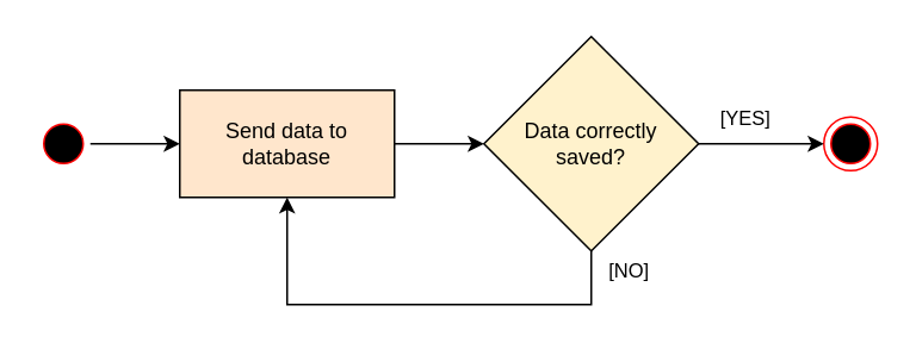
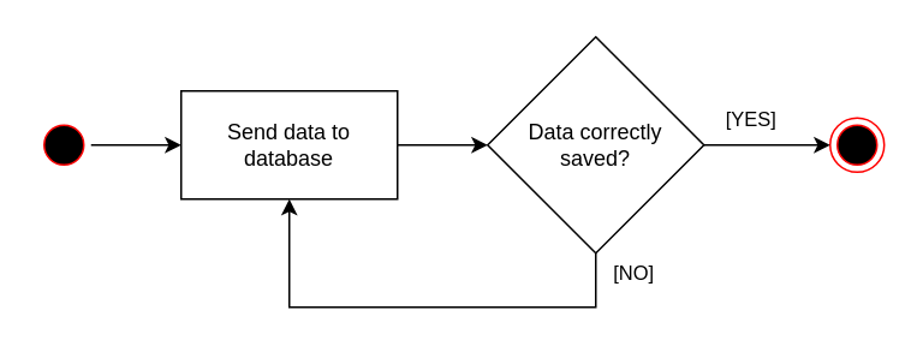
- <mxCell id="9" value="Send data to database" style="rounded=0;whiteSpace=wrap;html=1;fillColor=#ffe6cc;" parent="1" vertex="1"><mxGeometry x="100" y="50" width="120" height="60" as="geometry" /></mxCell>
+ <mxCell id="9" value="Send data to database" style="rounded=0;whiteSpace=wrap;html=1;" parent="1" vertex="1"><mxGeometry x="100" y="50" width="120" height="60" as="geometry" /></mxCell>
- <mxCell id="5" value="Data correctly &lt;br&gt;saved?" style="rhombus;whiteSpace=wrap;html=1;fillColor=#fff2cc;" parent="1" vertex="1"><mxGeometry x="270" y="20" width="120" height="120" as="geometry" /></mxCell>
+ <mxCell id="5" value="Data correctly &lt;br&gt;saved?" style="rhombus;whiteSpace=wrap;html=1;" parent="1" vertex="1"><mxGeometry x="270" y="20" width="120" height="120" as="geometry" /></mxCell>
